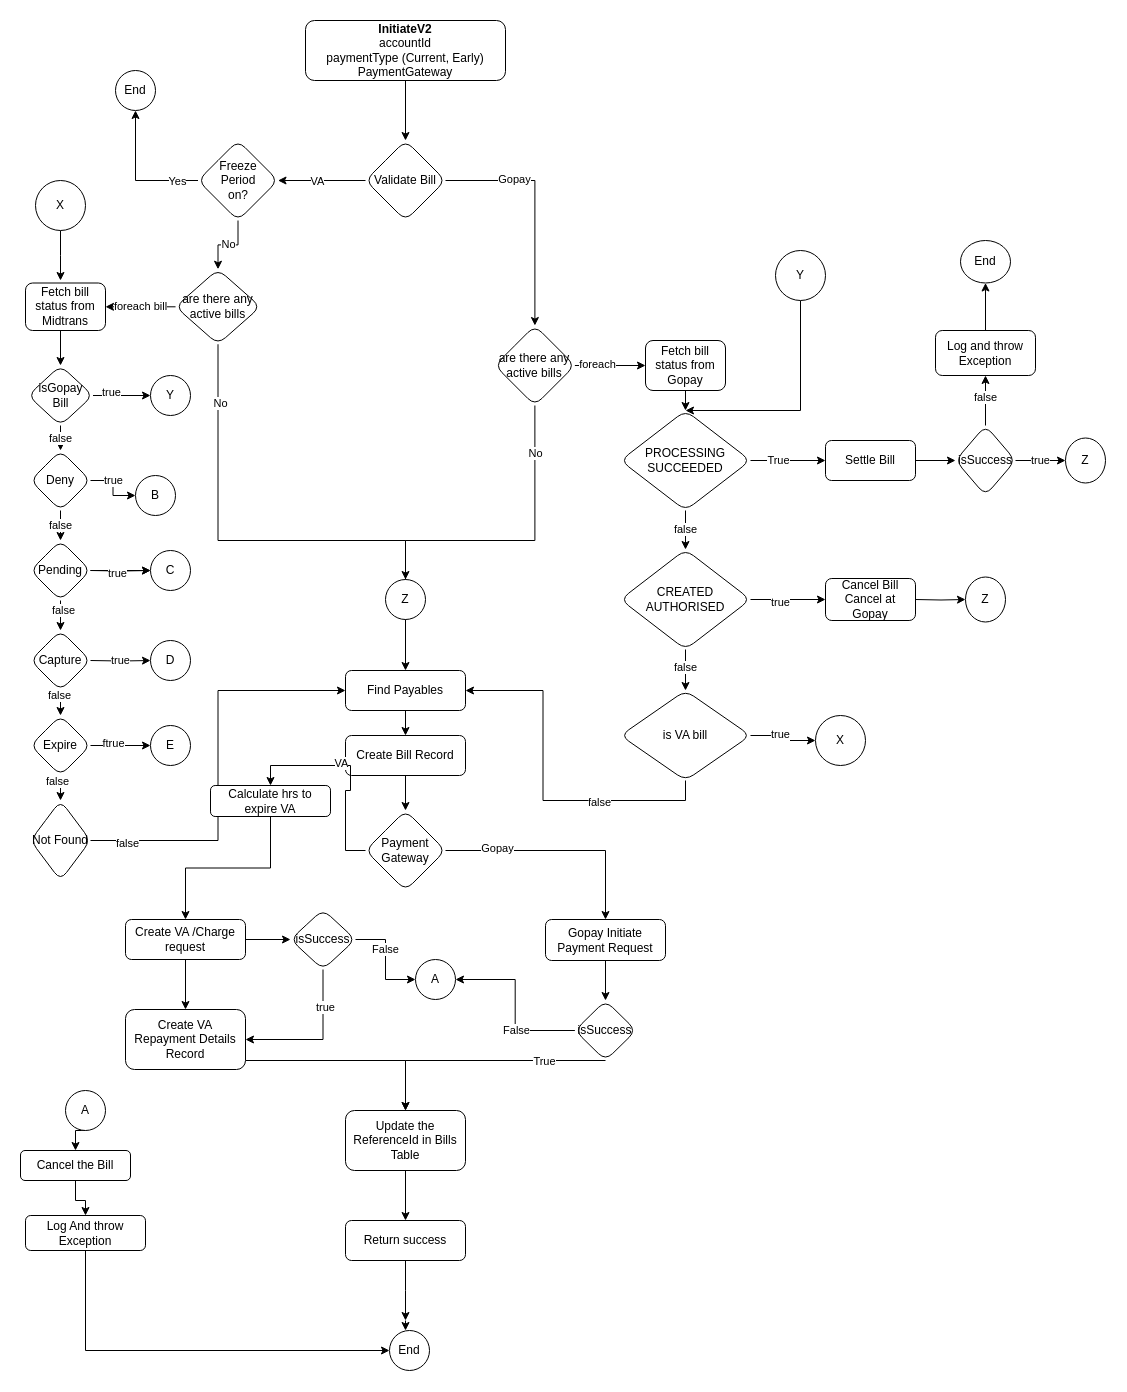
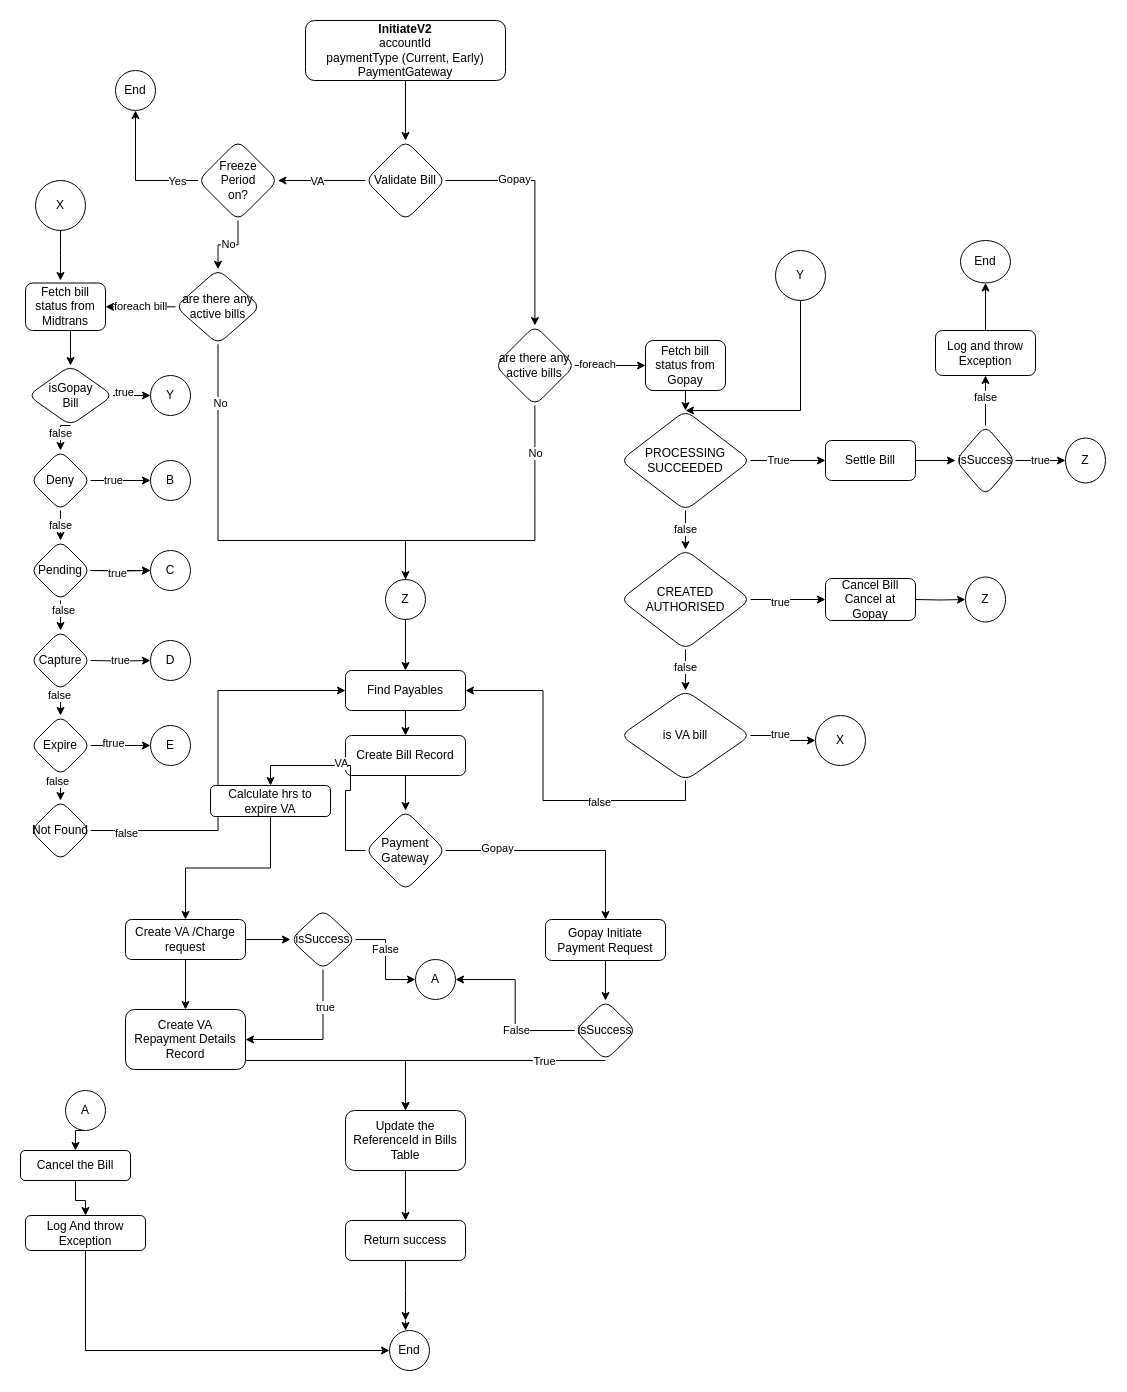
- <mxCell id="115" value="isGopay&lt;br&gt;Bill" style="rhombus;whiteSpace=wrap;html=1;rounded=1;shadow=0;strokeWidth=1;glass=0;" vertex="1" parent="1"><mxGeometry x="27.5" y="365" width="65" height="60" as="geometry" /></mxCell>
+ <mxCell id="115" value="isGopay&lt;br&gt;Bill" style="rhombus;whiteSpace=wrap;html=1;rounded=1;shadow=0;strokeWidth=1;glass=0;" vertex="1" parent="1"><mxGeometry x="27.5" y="365" width="85" height="60" as="geometry" /></mxCell>
- <mxCell id="68" value="B" style="ellipse;whiteSpace=wrap;html=1;rounded=1;shadow=0;strokeWidth=1;glass=0;" vertex="1" parent="1"><mxGeometry x="135" y="475" width="40" height="40" as="geometry" /></mxCell>
+ <mxCell id="68" value="B" style="ellipse;whiteSpace=wrap;html=1;rounded=1;shadow=0;strokeWidth=1;glass=0;" vertex="1" parent="1"><mxGeometry x="150" y="460" width="40" height="40" as="geometry" /></mxCell>
- <mxCell id="82" value="Not Found" style="rhombus;whiteSpace=wrap;html=1;rounded=1;shadow=0;strokeWidth=1;glass=0;" vertex="1" parent="1"><mxGeometry x="30" y="800" width="60" height="80" as="geometry" /></mxCell>
+ <mxCell id="82" value="Not Found" style="rhombus;whiteSpace=wrap;html=1;rounded=1;shadow=0;strokeWidth=1;glass=0;" vertex="1" parent="1"><mxGeometry x="30" y="800" width="60" height="60" as="geometry" /></mxCell>
